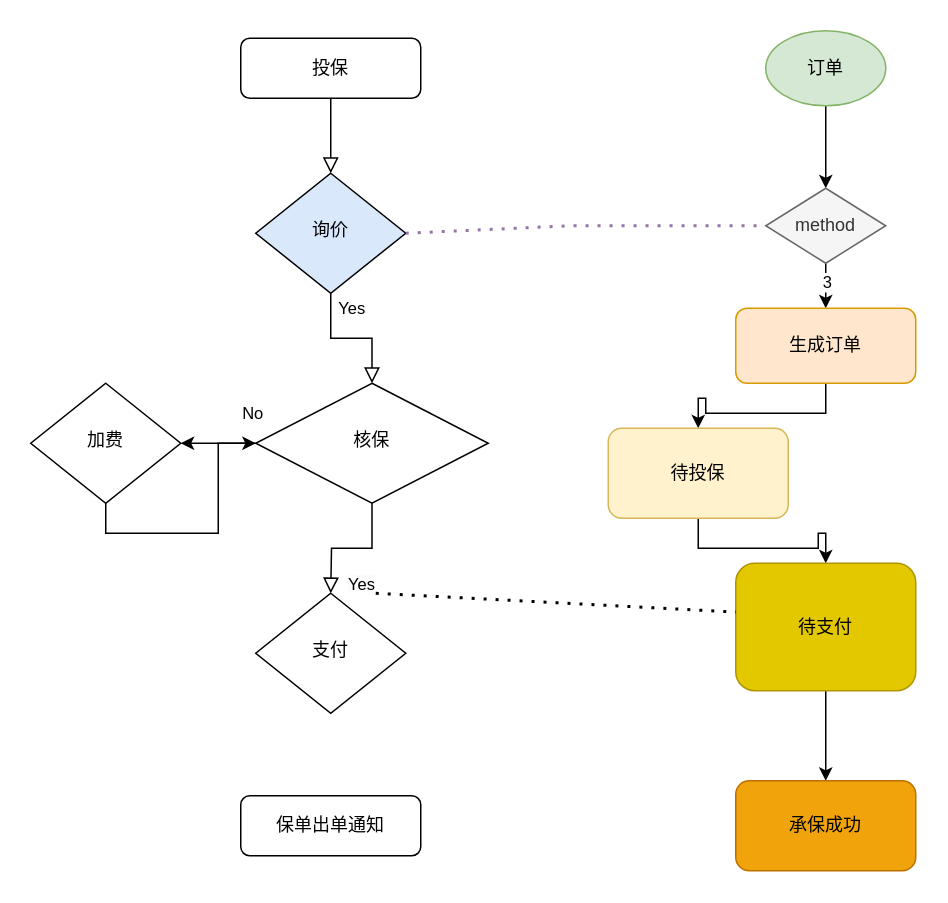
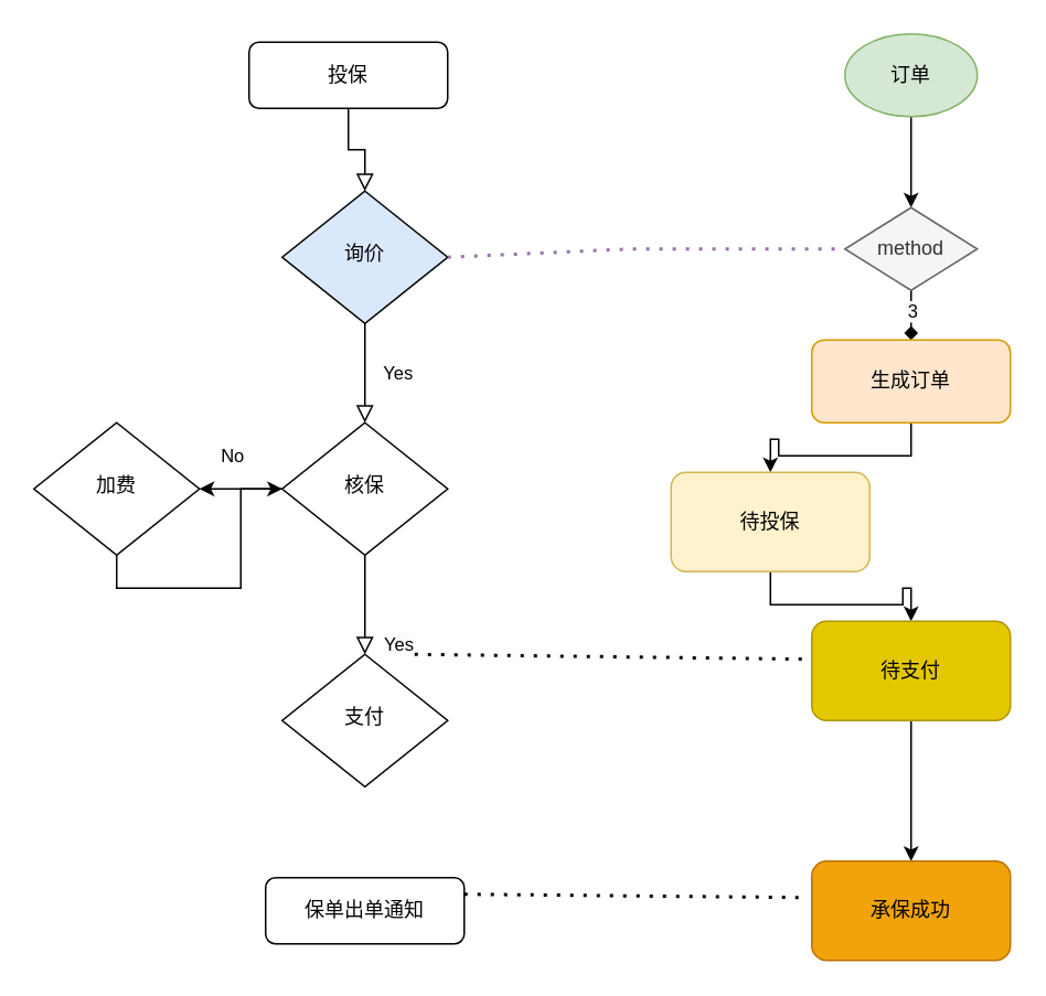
- <mxCell id="3" value="投保" style="rounded=1;whiteSpace=wrap;html=1;fontSize=12;glass=0;strokeWidth=1;shadow=0;" parent="1" vertex="1"><mxGeometry x="160" y="25" width="120" height="40" as="geometry" /></mxCell>
+ <mxCell id="3" value="投保" style="rounded=1;whiteSpace=wrap;html=1;fontSize=12;glass=0;strokeWidth=1;shadow=0;" parent="1" vertex="1"><mxGeometry x="150" y="25" width="120" height="40" as="geometry" /></mxCell>
- <mxCell id="17" style="edgeStyle=orthogonalEdgeStyle;rounded=0;orthogonalLoop=1;jettySize=auto;html=1;exitX=0.5;exitY=1;exitDx=0;exitDy=0;entryX=0.5;entryY=0;entryDx=0;entryDy=0;" parent="1" source="19" target="21" edge="1"><mxGeometry relative="1" as="geometry"><mxPoint x="550" y="265" as="targetPoint" /></mxGeometry></mxCell>
+ <mxCell id="17" style="edgeStyle=orthogonalEdgeStyle;rounded=0;orthogonalLoop=1;jettySize=auto;html=1;exitX=0.5;exitY=1;exitDx=0;exitDy=0;entryX=0.5;entryY=0;entryDx=0;entryDy=0;endArrow=diamond;" parent="1" source="19" target="21" edge="1"><mxGeometry relative="1" as="geometry"><mxPoint x="550" y="265" as="targetPoint" /></mxGeometry></mxCell>
- <mxCell id="8" value="核保" style="rhombus;whiteSpace=wrap;html=1;shadow=0;fontFamily=Helvetica;fontSize=12;align=center;strokeWidth=1;spacing=6;spacingTop=-4;" parent="1" vertex="1"><mxGeometry x="170" y="255" width="155" height="80" as="geometry" /></mxCell>
+ <mxCell id="8" value="核保" style="rhombus;whiteSpace=wrap;html=1;shadow=0;fontFamily=Helvetica;fontSize=12;align=center;strokeWidth=1;spacing=6;spacingTop=-4;" parent="1" vertex="1"><mxGeometry x="170" y="255" width="100" height="80" as="geometry" /></mxCell>
- <mxCell id="26" value="待支付" style="rounded=1;whiteSpace=wrap;html=1;fillColor=#e3c800;fontColor=#000000;strokeColor=#B09500;" vertex="1" parent="1"><mxGeometry x="490" y="375" width="120" height="85" as="geometry" /></mxCell>
+ <mxCell id="26" value="待支付" style="rounded=1;whiteSpace=wrap;html=1;fillColor=#e3c800;fontColor=#000000;strokeColor=#B09500;" vertex="1" parent="1"><mxGeometry x="490" y="375" width="120" height="60" as="geometry" /></mxCell>
+ <mxCell id="29" value="" style="endArrow=none;dashed=1;html=1;dashPattern=1 3;strokeWidth=2;rounded=0;entryX=-0.033;entryY=0.367;entryDx=0;entryDy=0;entryPerimeter=0;exitX=1;exitY=0.25;exitDx=0;exitDy=0;" edge="1" parent="1" source="14" target="28"><mxGeometry width="50" height="50" relative="1" as="geometry"><mxPoint x="320" y="365" as="sourcePoint" /><mxPoint x="370" y="315" as="targetPoint" /></mxGeometry></mxCell>
